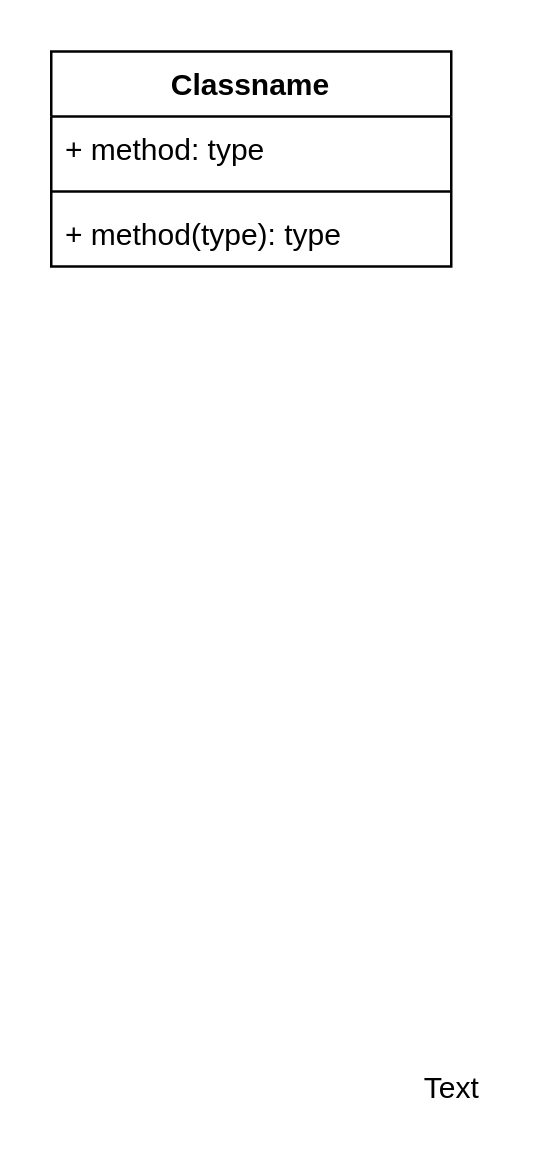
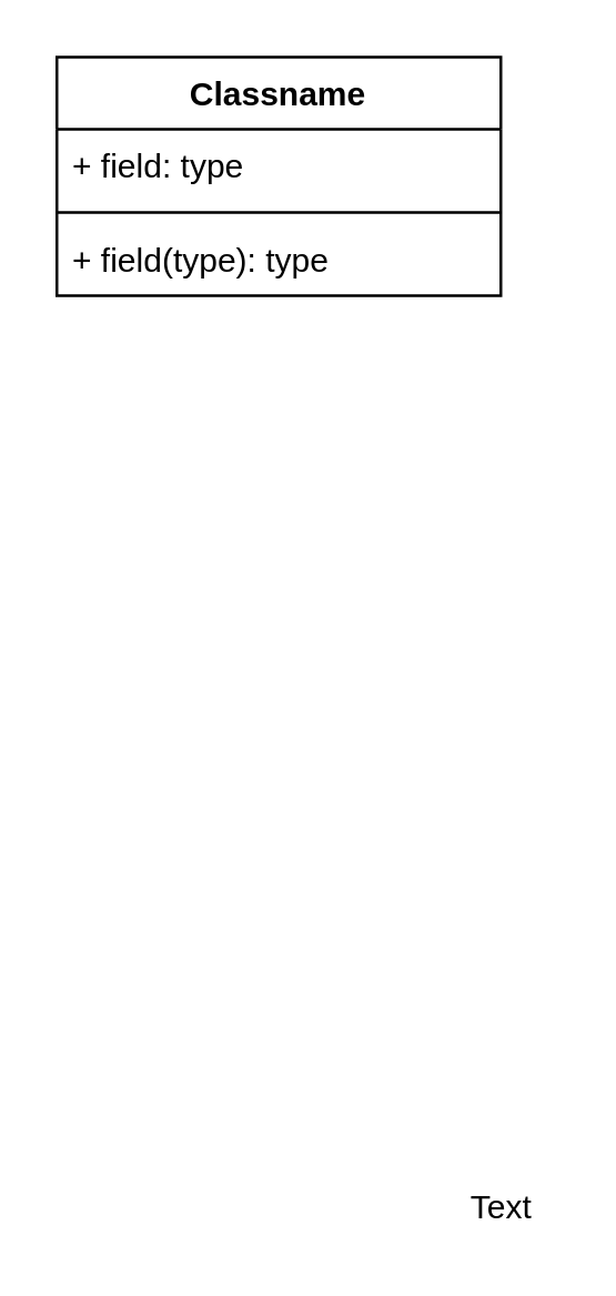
- <mxCell id="3" value="+ method: type" style="text;strokeColor=none;fillColor=none;align=left;verticalAlign=top;spacingLeft=4;spacingRight=4;overflow=hidden;rotatable=0;points=[[0,0.5],[1,0.5]];portConstraint=eastwest;" parent="2" vertex="1"><mxGeometry y="26" width="160" height="26" as="geometry" /></mxCell>
+ <mxCell id="3" value="+ field: type" style="text;strokeColor=none;fillColor=none;align=left;verticalAlign=top;spacingLeft=4;spacingRight=4;overflow=hidden;rotatable=0;points=[[0,0.5],[1,0.5]];portConstraint=eastwest;" parent="2" vertex="1"><mxGeometry y="26" width="160" height="26" as="geometry" /></mxCell>
- <mxCell id="5" value="+ method(type): type" style="text;strokeColor=none;fillColor=none;align=left;verticalAlign=top;spacingLeft=4;spacingRight=4;overflow=hidden;rotatable=0;points=[[0,0.5],[1,0.5]];portConstraint=eastwest;" parent="2" vertex="1"><mxGeometry y="60" width="160" height="26" as="geometry" /></mxCell>
+ <mxCell id="5" value="+ field(type): type" style="text;strokeColor=none;fillColor=none;align=left;verticalAlign=top;spacingLeft=4;spacingRight=4;overflow=hidden;rotatable=0;points=[[0,0.5],[1,0.5]];portConstraint=eastwest;" parent="2" vertex="1"><mxGeometry y="60" width="160" height="26" as="geometry" /></mxCell>
